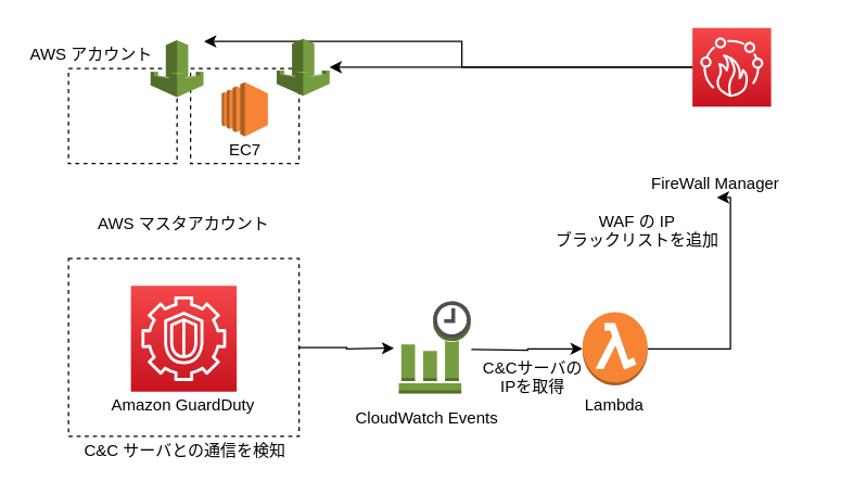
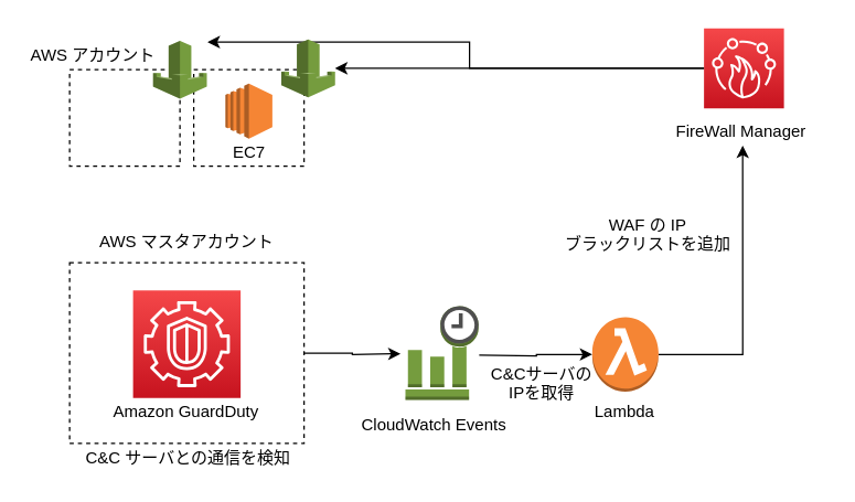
- <mxCell id="21" value="FireWall Manager" style="text;html=1;resizable=0;points=[];autosize=1;align=left;verticalAlign=top;spacingTop=-4;fontColor=#000000;" vertex="1" parent="1"><mxGeometry x="478" y="125" width="110" height="20" as="geometry" /></mxCell>
+ <mxCell id="21" value="FireWall Manager" style="text;html=1;resizable=0;points=[];autosize=1;align=left;verticalAlign=top;spacingTop=-4;fontColor=#000000;" vertex="1" parent="1"><mxGeometry x="488" y="85" width="110" height="20" as="geometry" /></mxCell>
- <mxCell id="7" value="AWS マスタアカウント" style="text;html=1;resizable=0;points=[];autosize=1;align=left;verticalAlign=top;spacingTop=-4;" vertex="1" parent="1"><mxGeometry x="70" y="155" width="140" height="20" as="geometry" /></mxCell>
+ <mxCell id="7" value="AWS マスタアカウント" style="text;html=1;resizable=0;points=[];autosize=1;align=left;verticalAlign=top;spacingTop=-4;" vertex="1" parent="1"><mxGeometry x="70" y="165" width="140" height="20" as="geometry" /></mxCell>
